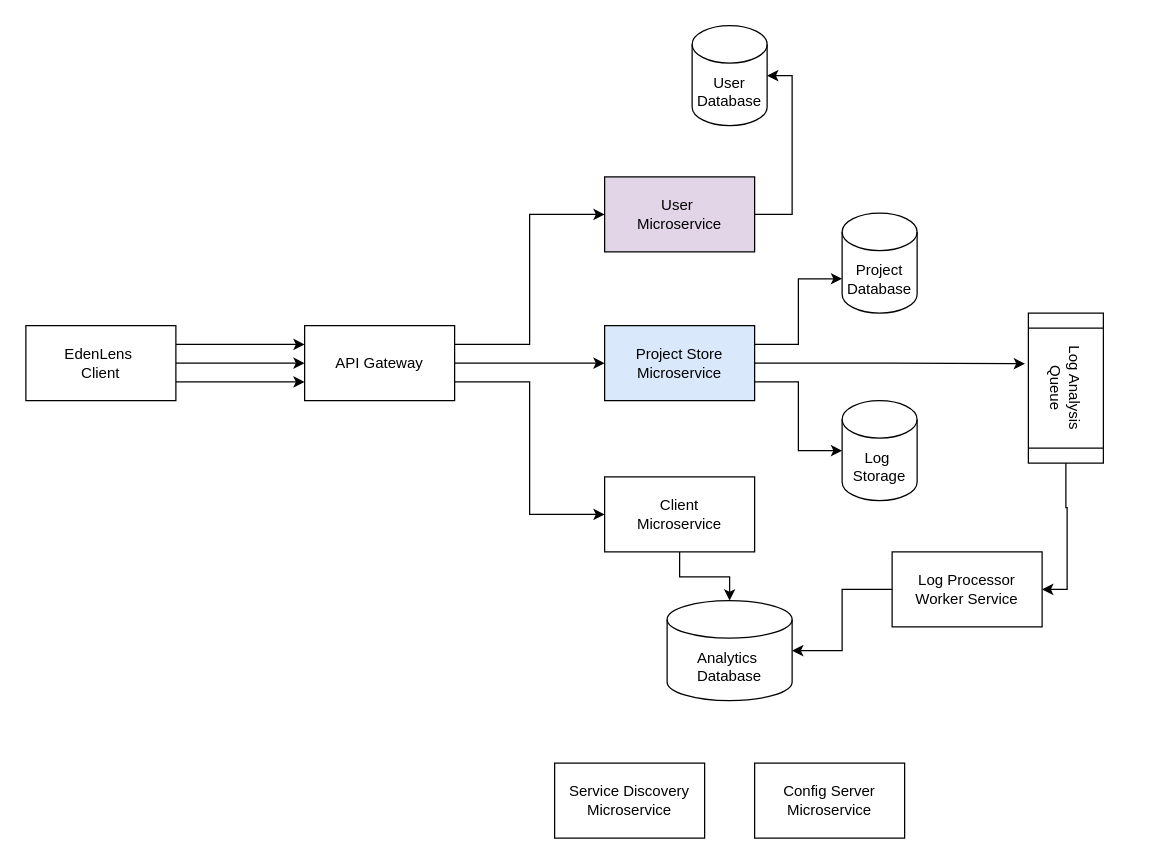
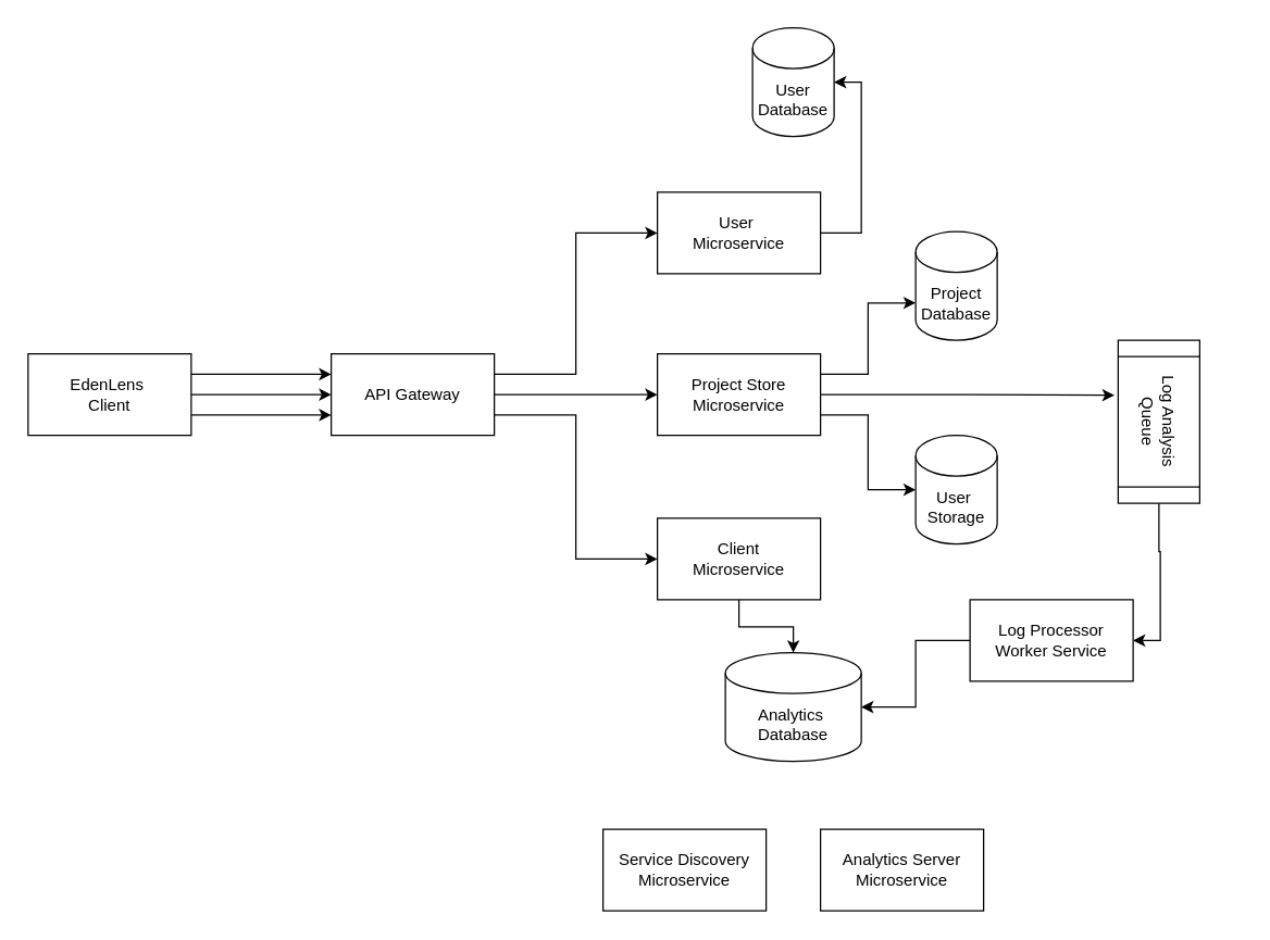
- <mxCell id="10" value="User&amp;nbsp;&lt;div&gt;Microservice&lt;/div&gt;" style="rounded=0;whiteSpace=wrap;html=1;fillColor=#e1d5e7;" vertex="1" parent="1"><mxGeometry x="483" y="141" width="120" height="60" as="geometry" /></mxCell>
+ <mxCell id="10" value="User&amp;nbsp;&lt;div&gt;Microservice&lt;/div&gt;" style="rounded=0;whiteSpace=wrap;html=1;" vertex="1" parent="1"><mxGeometry x="483" y="141" width="120" height="60" as="geometry" /></mxCell>
- <mxCell id="11" value="Project Store&lt;br&gt;&lt;div&gt;Microservice&lt;/div&gt;" style="rounded=0;whiteSpace=wrap;html=1;fillColor=#dae8fc;" vertex="1" parent="1"><mxGeometry x="483" y="260" width="120" height="60" as="geometry" /></mxCell>
+ <mxCell id="11" value="Project Store&lt;br&gt;&lt;div&gt;Microservice&lt;/div&gt;" style="rounded=0;whiteSpace=wrap;html=1;" vertex="1" parent="1"><mxGeometry x="483" y="260" width="120" height="60" as="geometry" /></mxCell>
- <mxCell id="17" value="Log&amp;nbsp;&lt;br&gt;Storage" style="shape=cylinder3;whiteSpace=wrap;html=1;boundedLbl=1;backgroundOutline=1;size=15;" vertex="1" parent="1"><mxGeometry x="673" y="320" width="60" height="80" as="geometry" /></mxCell>
+ <mxCell id="17" value="User&amp;nbsp;&lt;br&gt;Storage" style="shape=cylinder3;whiteSpace=wrap;html=1;boundedLbl=1;backgroundOutline=1;size=15;" vertex="1" parent="1"><mxGeometry x="673" y="320" width="60" height="80" as="geometry" /></mxCell>
- <mxCell id="27" value="Config Server&lt;div&gt;Microservice&lt;/div&gt;" style="rounded=0;whiteSpace=wrap;html=1;" vertex="1" parent="1"><mxGeometry x="603" y="610" width="120" height="60" as="geometry" /></mxCell>
+ <mxCell id="27" value="Analytics Server&lt;div&gt;Microservice&lt;/div&gt;" style="rounded=0;whiteSpace=wrap;html=1;" vertex="1" parent="1"><mxGeometry x="603" y="610" width="120" height="60" as="geometry" /></mxCell>
